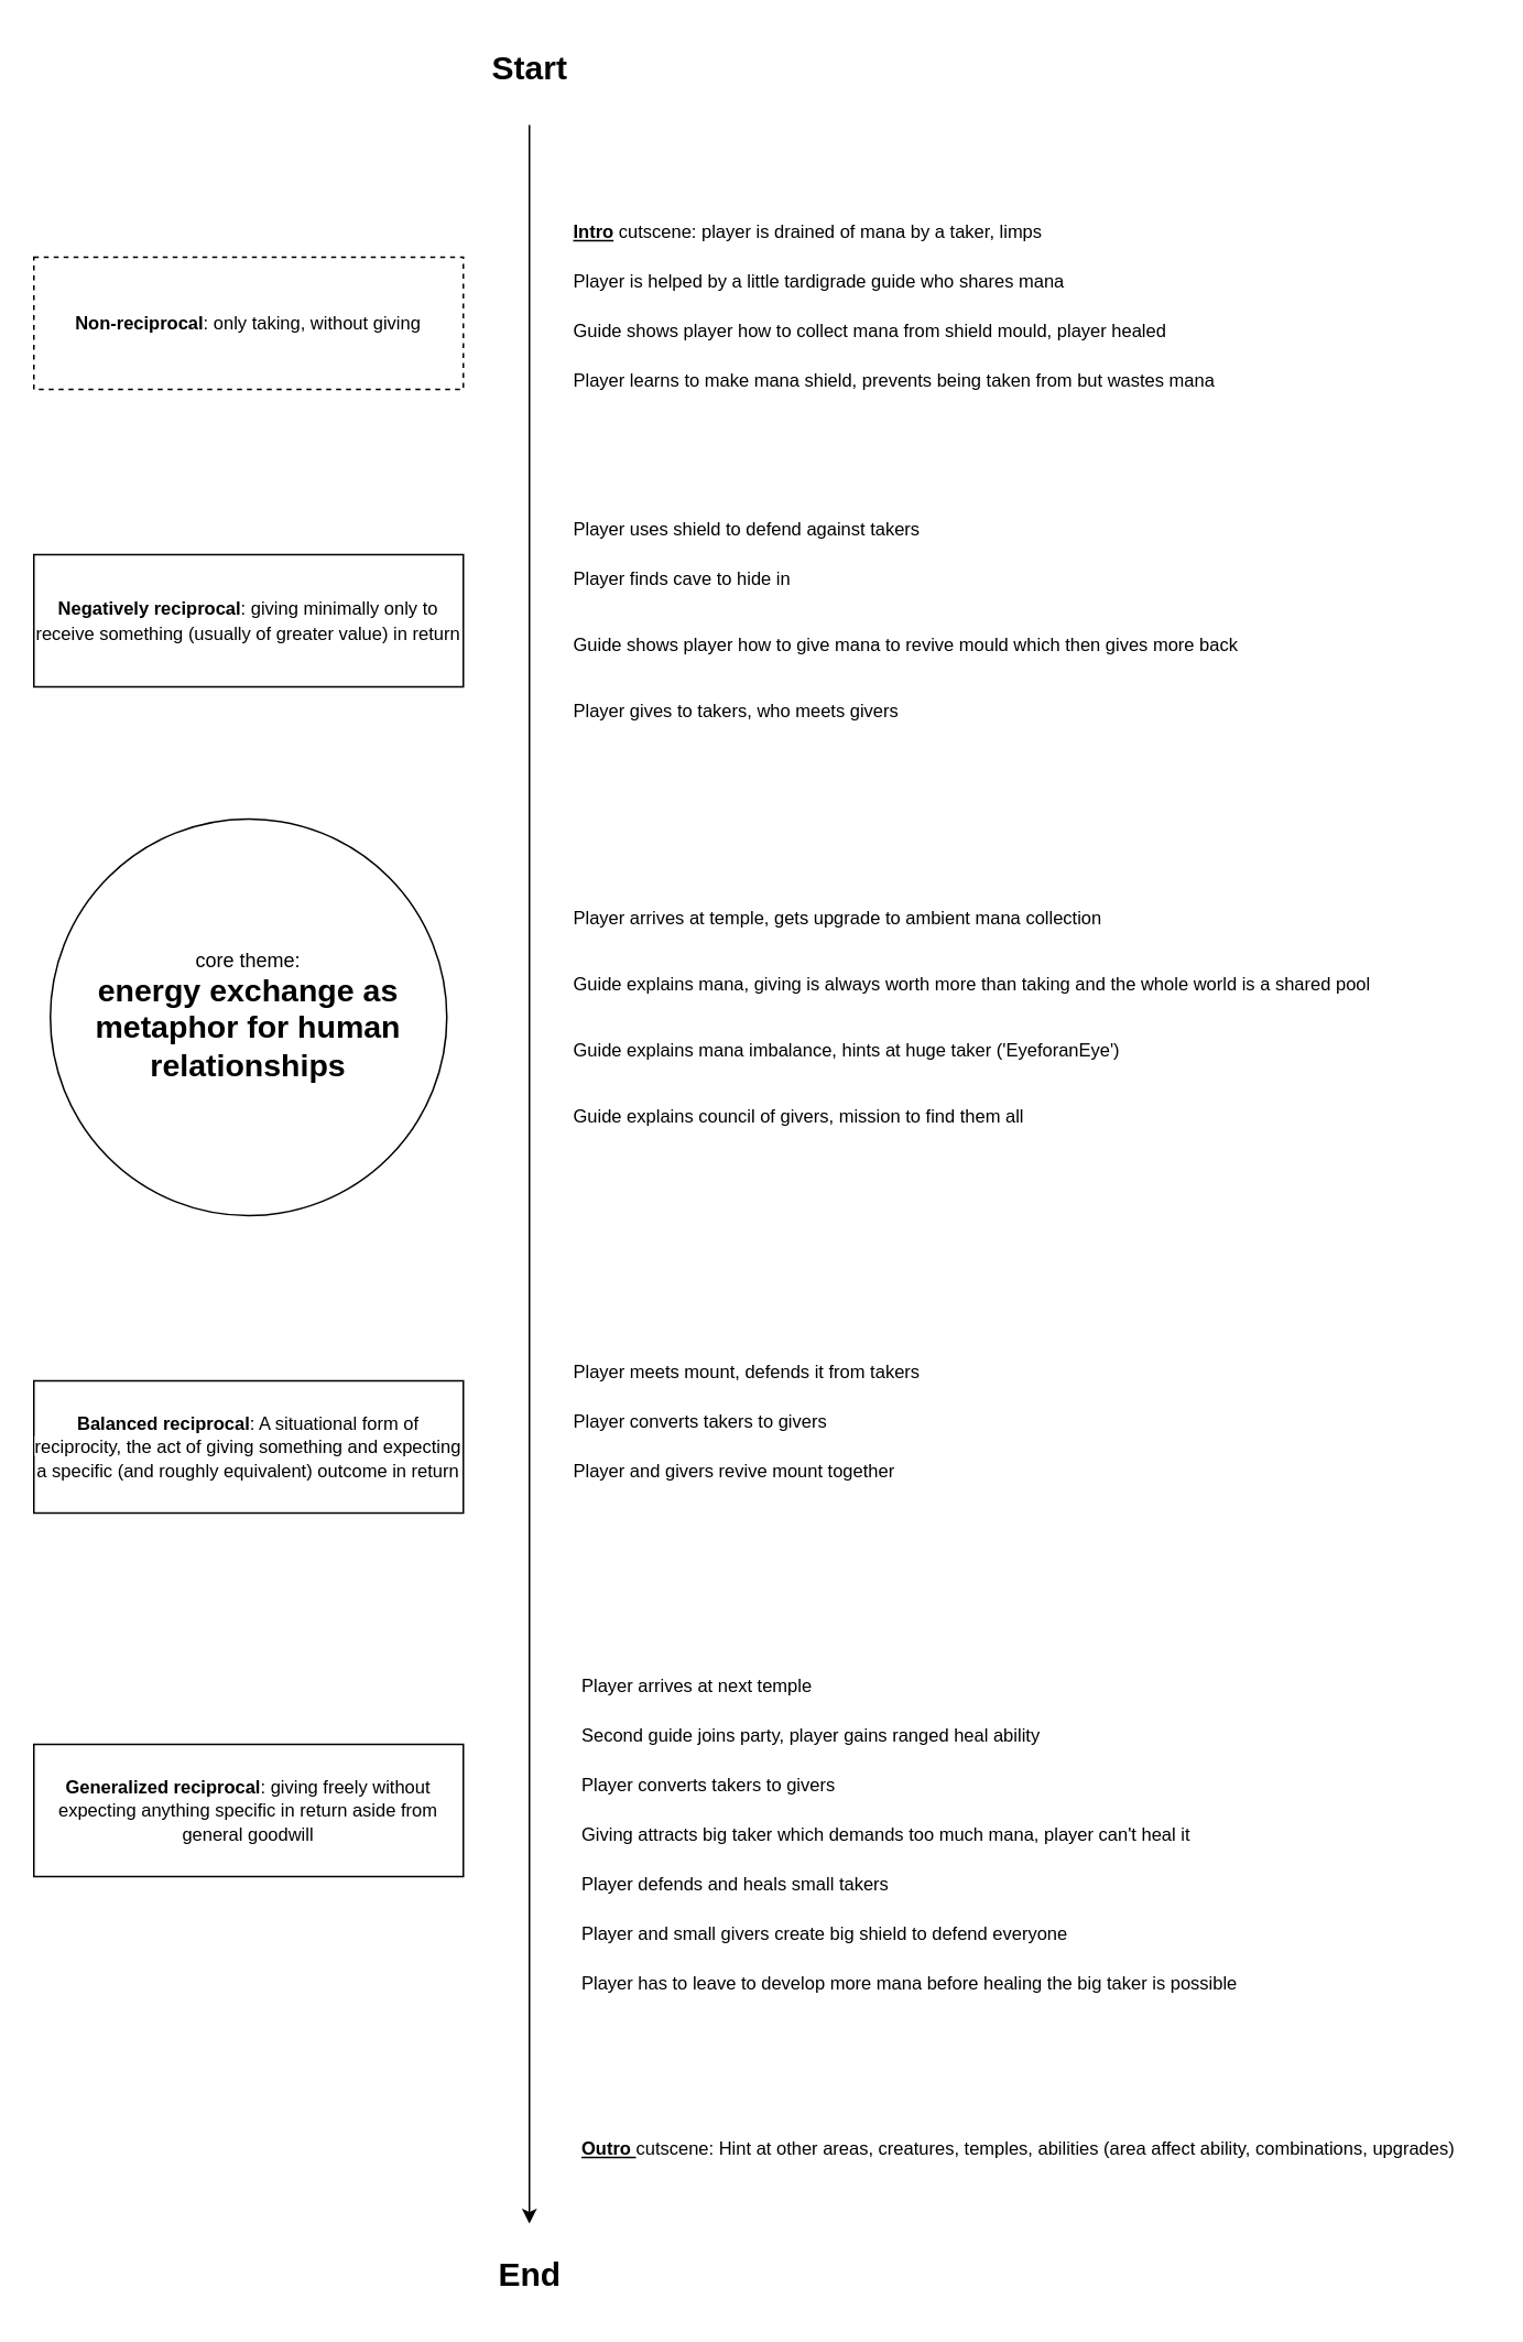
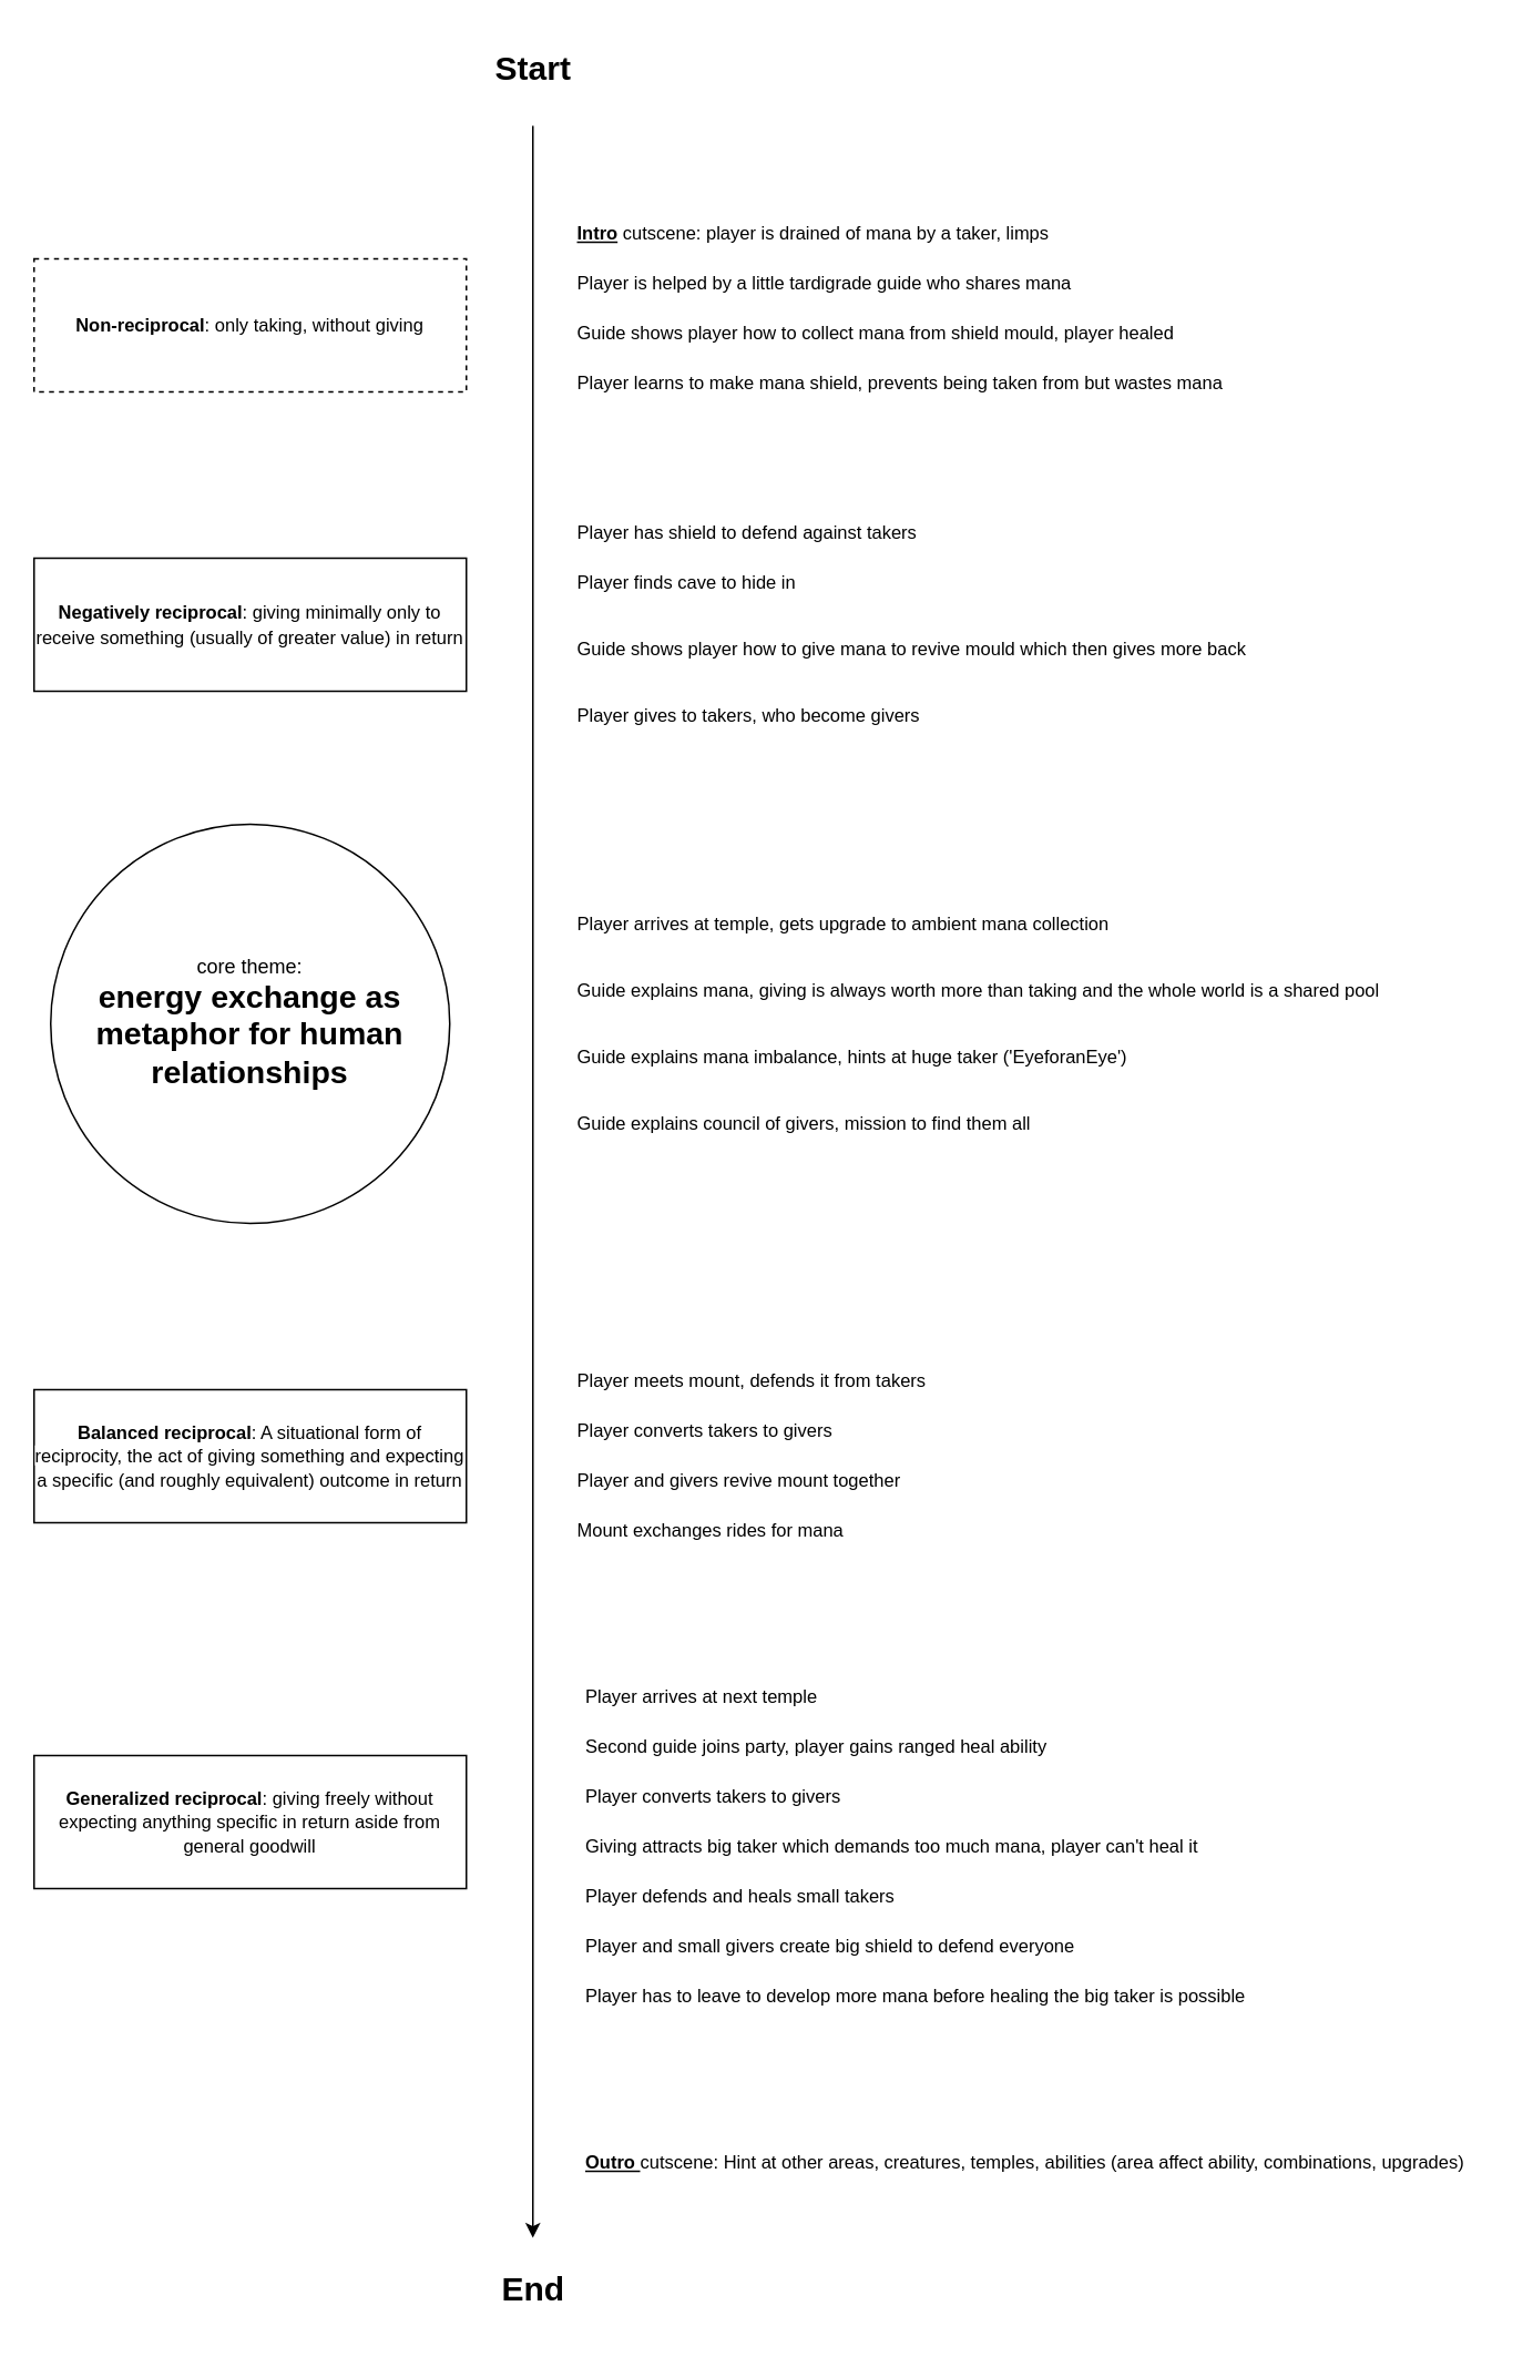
- <mxCell id="15" value="Player uses shield to defend against takers" style="text;html=1;align=left;verticalAlign=middle;resizable=0;points=[];autosize=1;strokeColor=none;fillColor=none;fontSize=11;" vertex="1" parent="1"><mxGeometry x="345" y="305" width="230" height="30" as="geometry" /></mxCell>
+ <mxCell id="15" value="Player has shield to defend against takers" style="text;html=1;align=left;verticalAlign=middle;resizable=0;points=[];autosize=1;strokeColor=none;fillColor=none;fontSize=11;" vertex="1" parent="1"><mxGeometry x="345" y="305" width="230" height="30" as="geometry" /></mxCell>
- <mxCell id="16" value="Player gives to takers, who meets givers" style="text;html=1;align=left;verticalAlign=middle;resizable=0;points=[];autosize=1;strokeColor=none;fillColor=none;fontSize=11;" vertex="1" parent="1"><mxGeometry x="345" y="415" width="230" height="30" as="geometry" /></mxCell>
+ <mxCell id="16" value="Player gives to takers, who become givers" style="text;html=1;align=left;verticalAlign=middle;resizable=0;points=[];autosize=1;strokeColor=none;fillColor=none;fontSize=11;" vertex="1" parent="1"><mxGeometry x="345" y="415" width="230" height="30" as="geometry" /></mxCell>
+ <mxCell id="22" value="Mount exchanges rides for mana" style="text;html=1;align=left;verticalAlign=middle;resizable=0;points=[];autosize=1;strokeColor=none;fillColor=none;fontSize=11;" vertex="1" parent="1"><mxGeometry x="345" y="905" width="180" height="30" as="geometry" /></mxCell>
